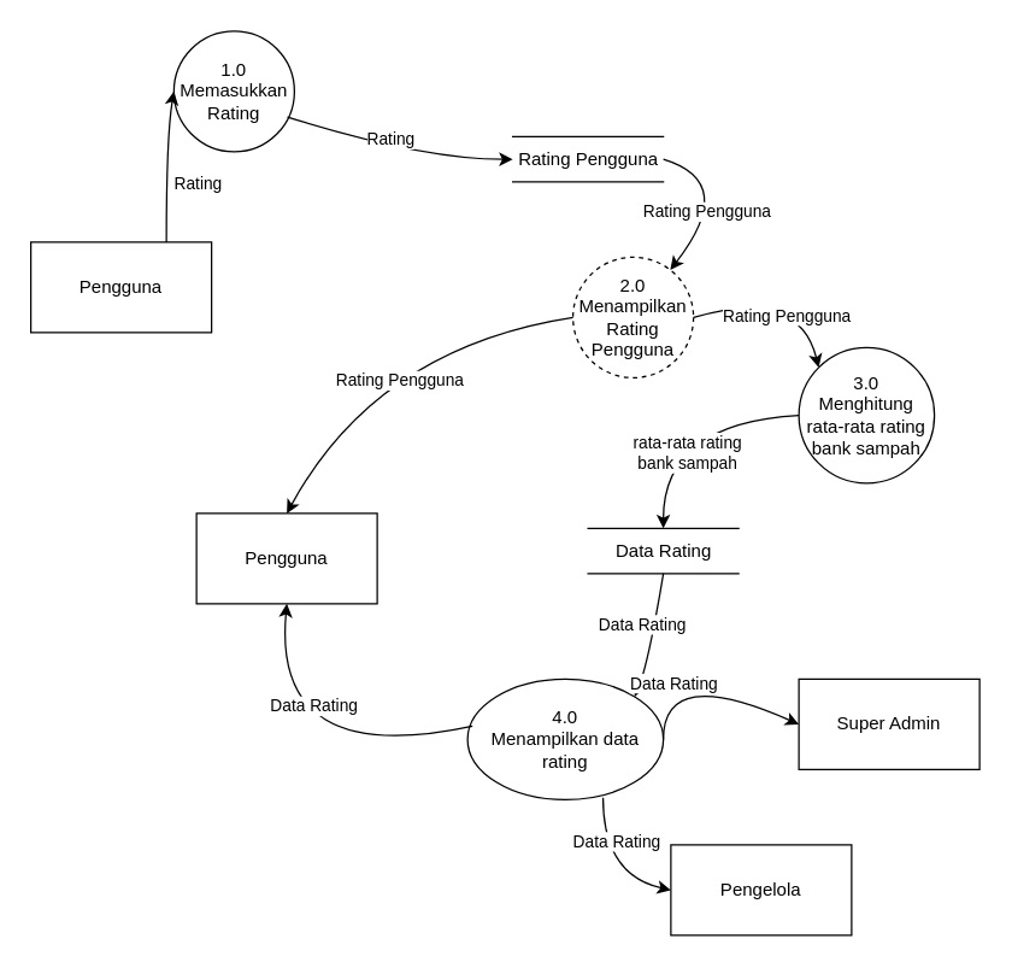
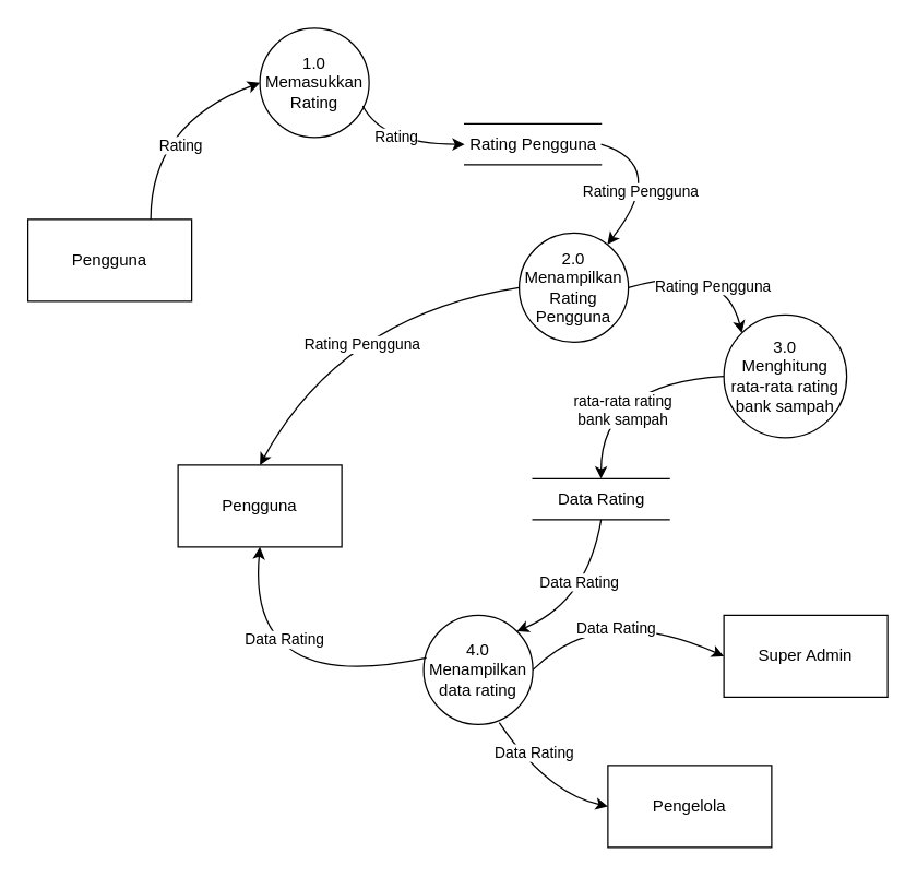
- <mxCell id="3" value="1.0&lt;br&gt;Memasukkan Rating" style="ellipse;whiteSpace=wrap;html=1;aspect=fixed;" vertex="1" parent="1"><mxGeometry x="115" y="20" width="80" height="80" as="geometry" /></mxCell>
+ <mxCell id="3" value="1.0&lt;br&gt;Memasukkan Rating" style="ellipse;whiteSpace=wrap;html=1;aspect=fixed;" vertex="1" parent="1"><mxGeometry x="190" y="20" width="80" height="80" as="geometry" /></mxCell>
- <mxCell id="11" value="2.0&lt;br&gt;Menampilkan Rating Pengguna" style="ellipse;whiteSpace=wrap;html=1;aspect=fixed;dashed=1;" vertex="1" parent="1"><mxGeometry x="380" y="170" width="80" height="80" as="geometry" /></mxCell>
+ <mxCell id="11" value="2.0&lt;br&gt;Menampilkan Rating Pengguna" style="ellipse;whiteSpace=wrap;html=1;aspect=fixed;" vertex="1" parent="1"><mxGeometry x="380" y="170" width="80" height="80" as="geometry" /></mxCell>
- <mxCell id="21" value="4.0&lt;br&gt;Menampilkan data rating" style="ellipse;whiteSpace=wrap;html=1;aspect=fixed;" vertex="1" parent="1"><mxGeometry x="310" y="450" width="130" height="80" as="geometry" /></mxCell>
+ <mxCell id="21" value="4.0&lt;br&gt;Menampilkan data rating" style="ellipse;whiteSpace=wrap;html=1;aspect=fixed;" vertex="1" parent="1"><mxGeometry x="310" y="450" width="80" height="80" as="geometry" /></mxCell>
